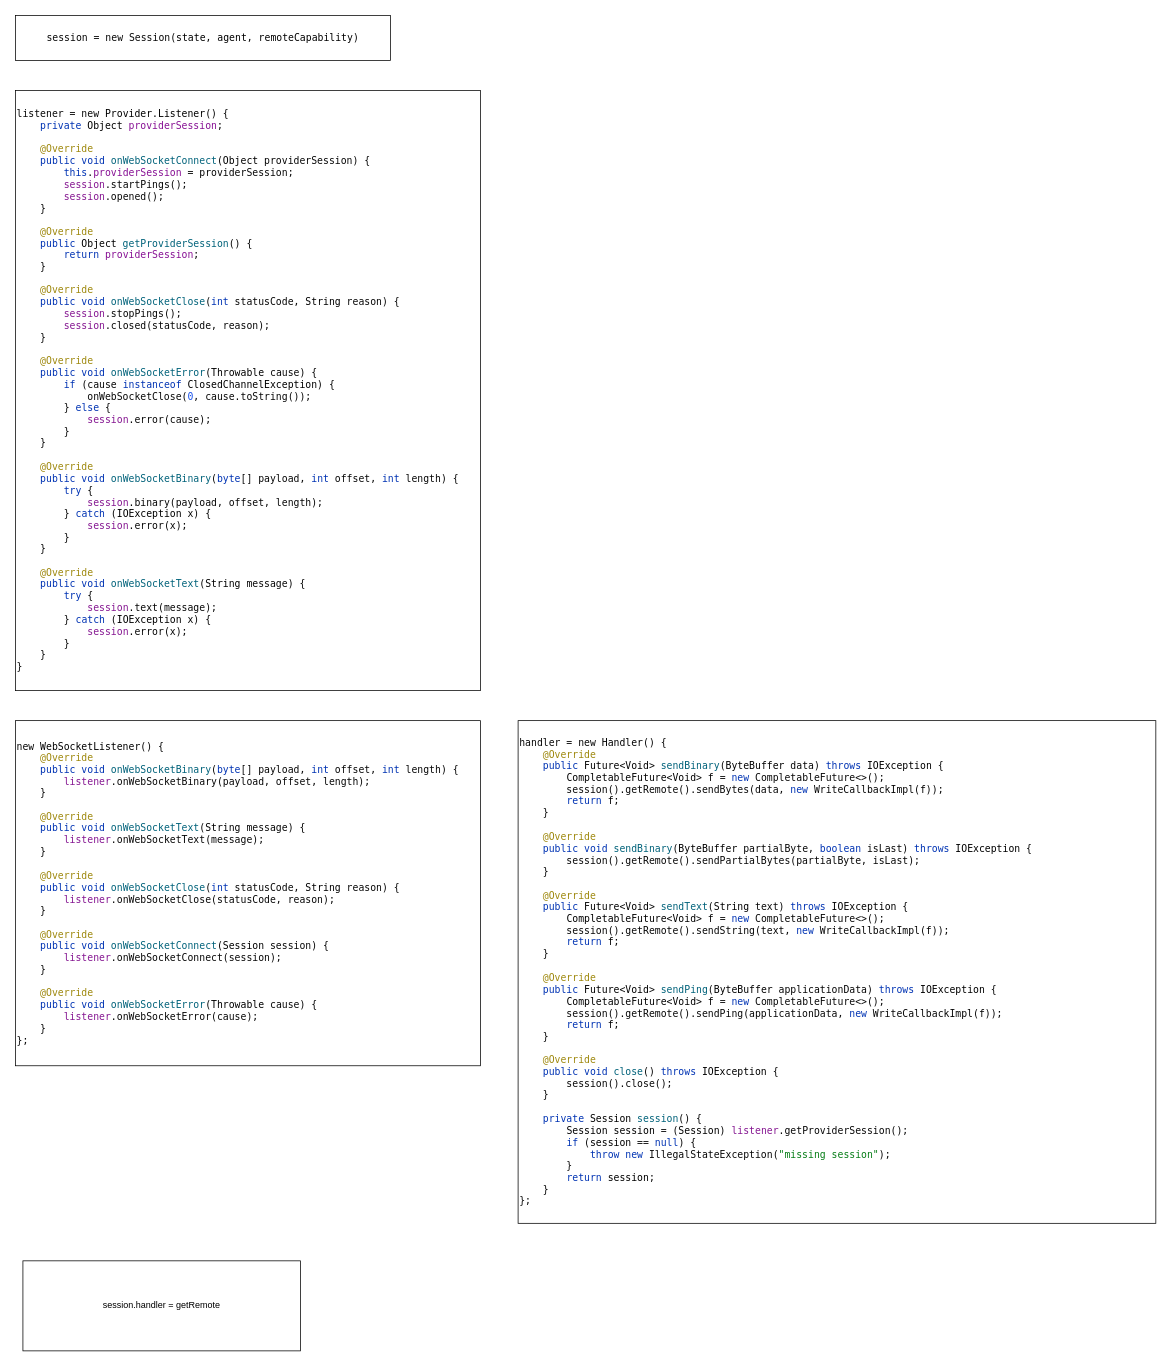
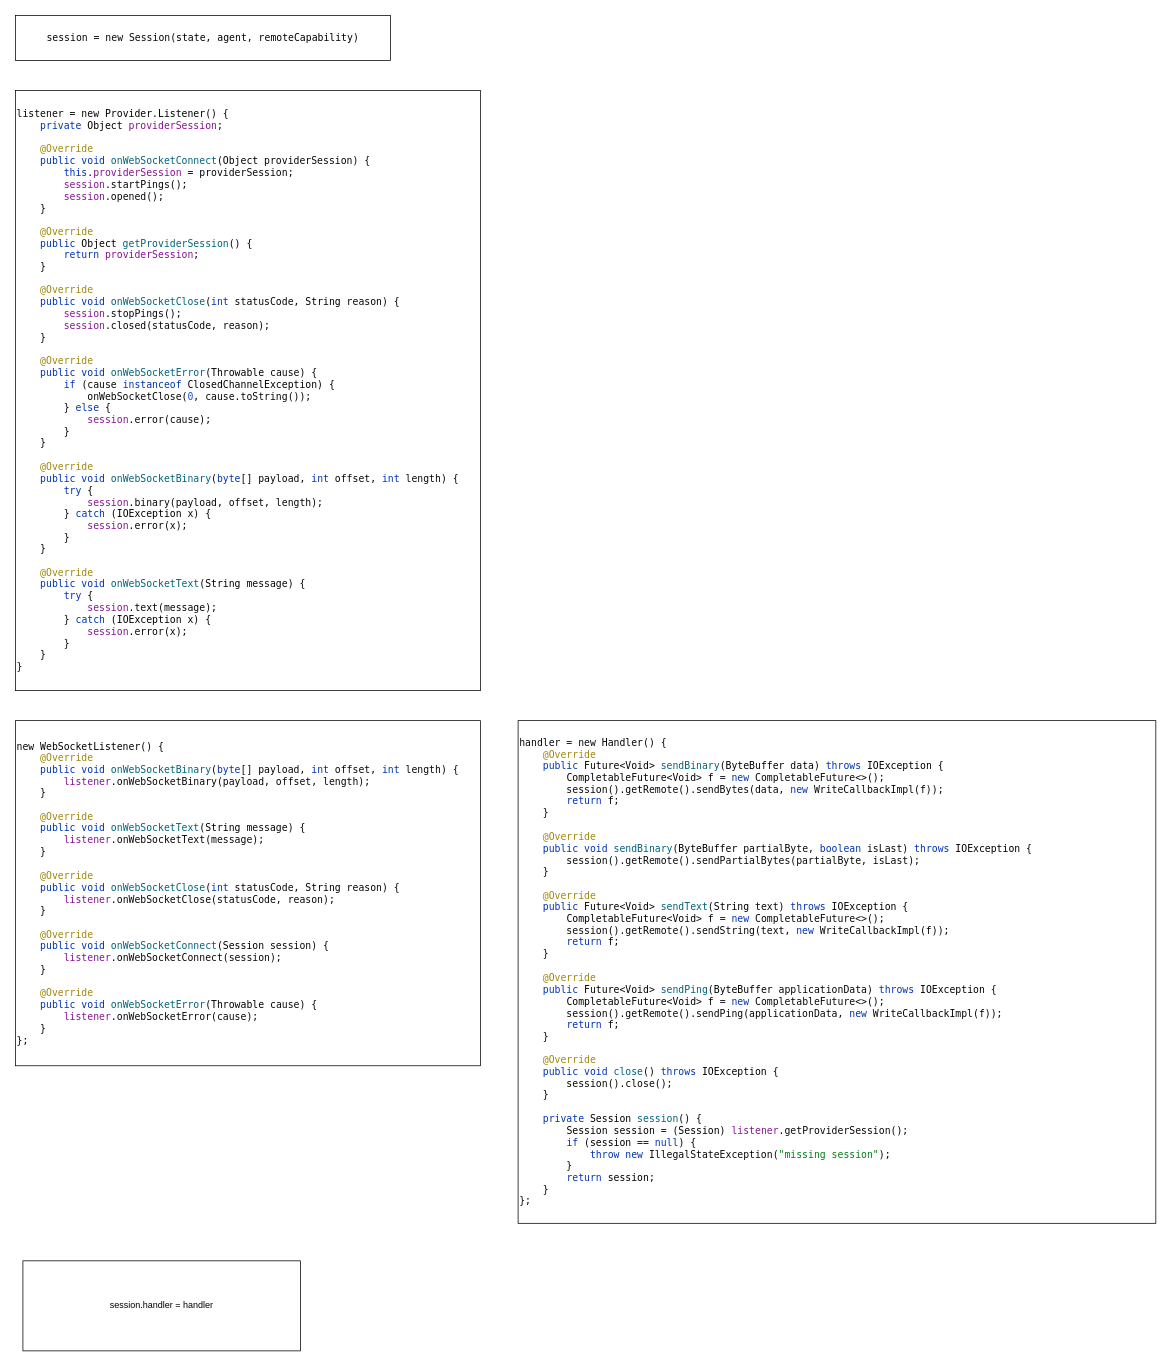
- <mxCell id="6" value="session.handler = getRemote" style="rounded=0;whiteSpace=wrap;html=1;" vertex="1" parent="1"><mxGeometry x="30" y="1680" width="370" height="120" as="geometry" /></mxCell>
+ <mxCell id="6" value="session.handler = handler" style="rounded=0;whiteSpace=wrap;html=1;" vertex="1" parent="1"><mxGeometry x="30" y="1680" width="370" height="120" as="geometry" /></mxCell>
